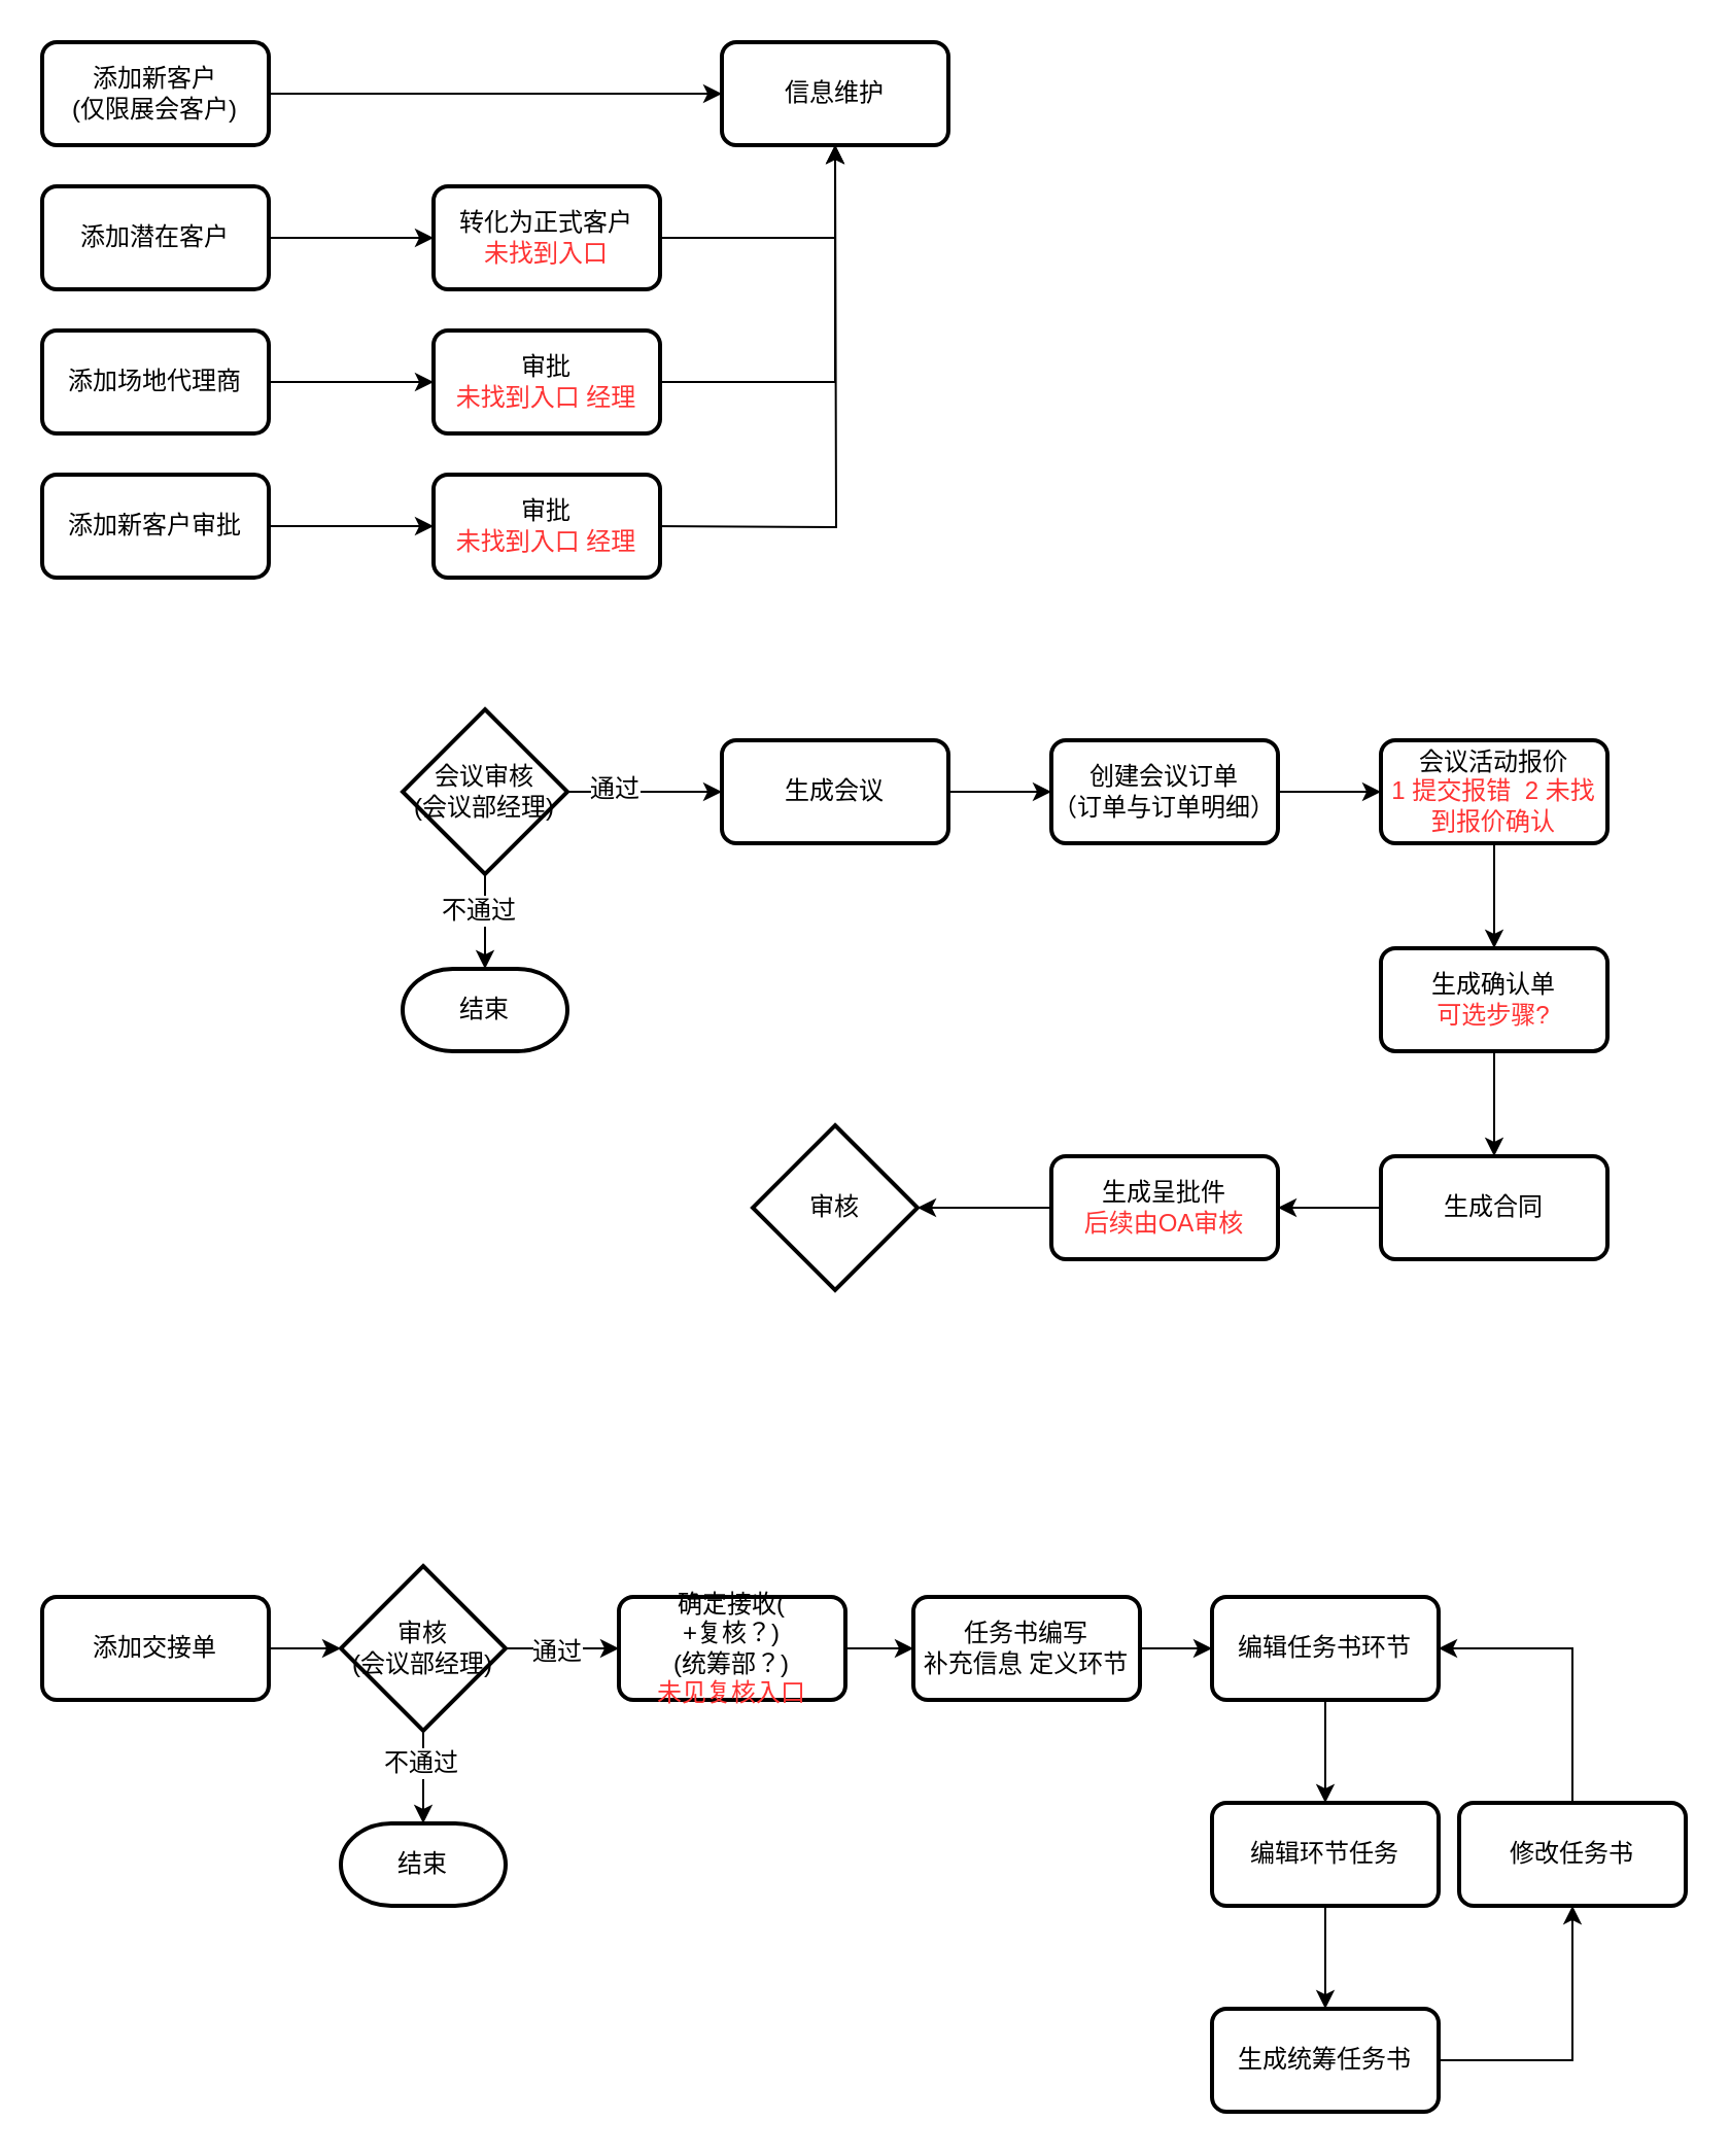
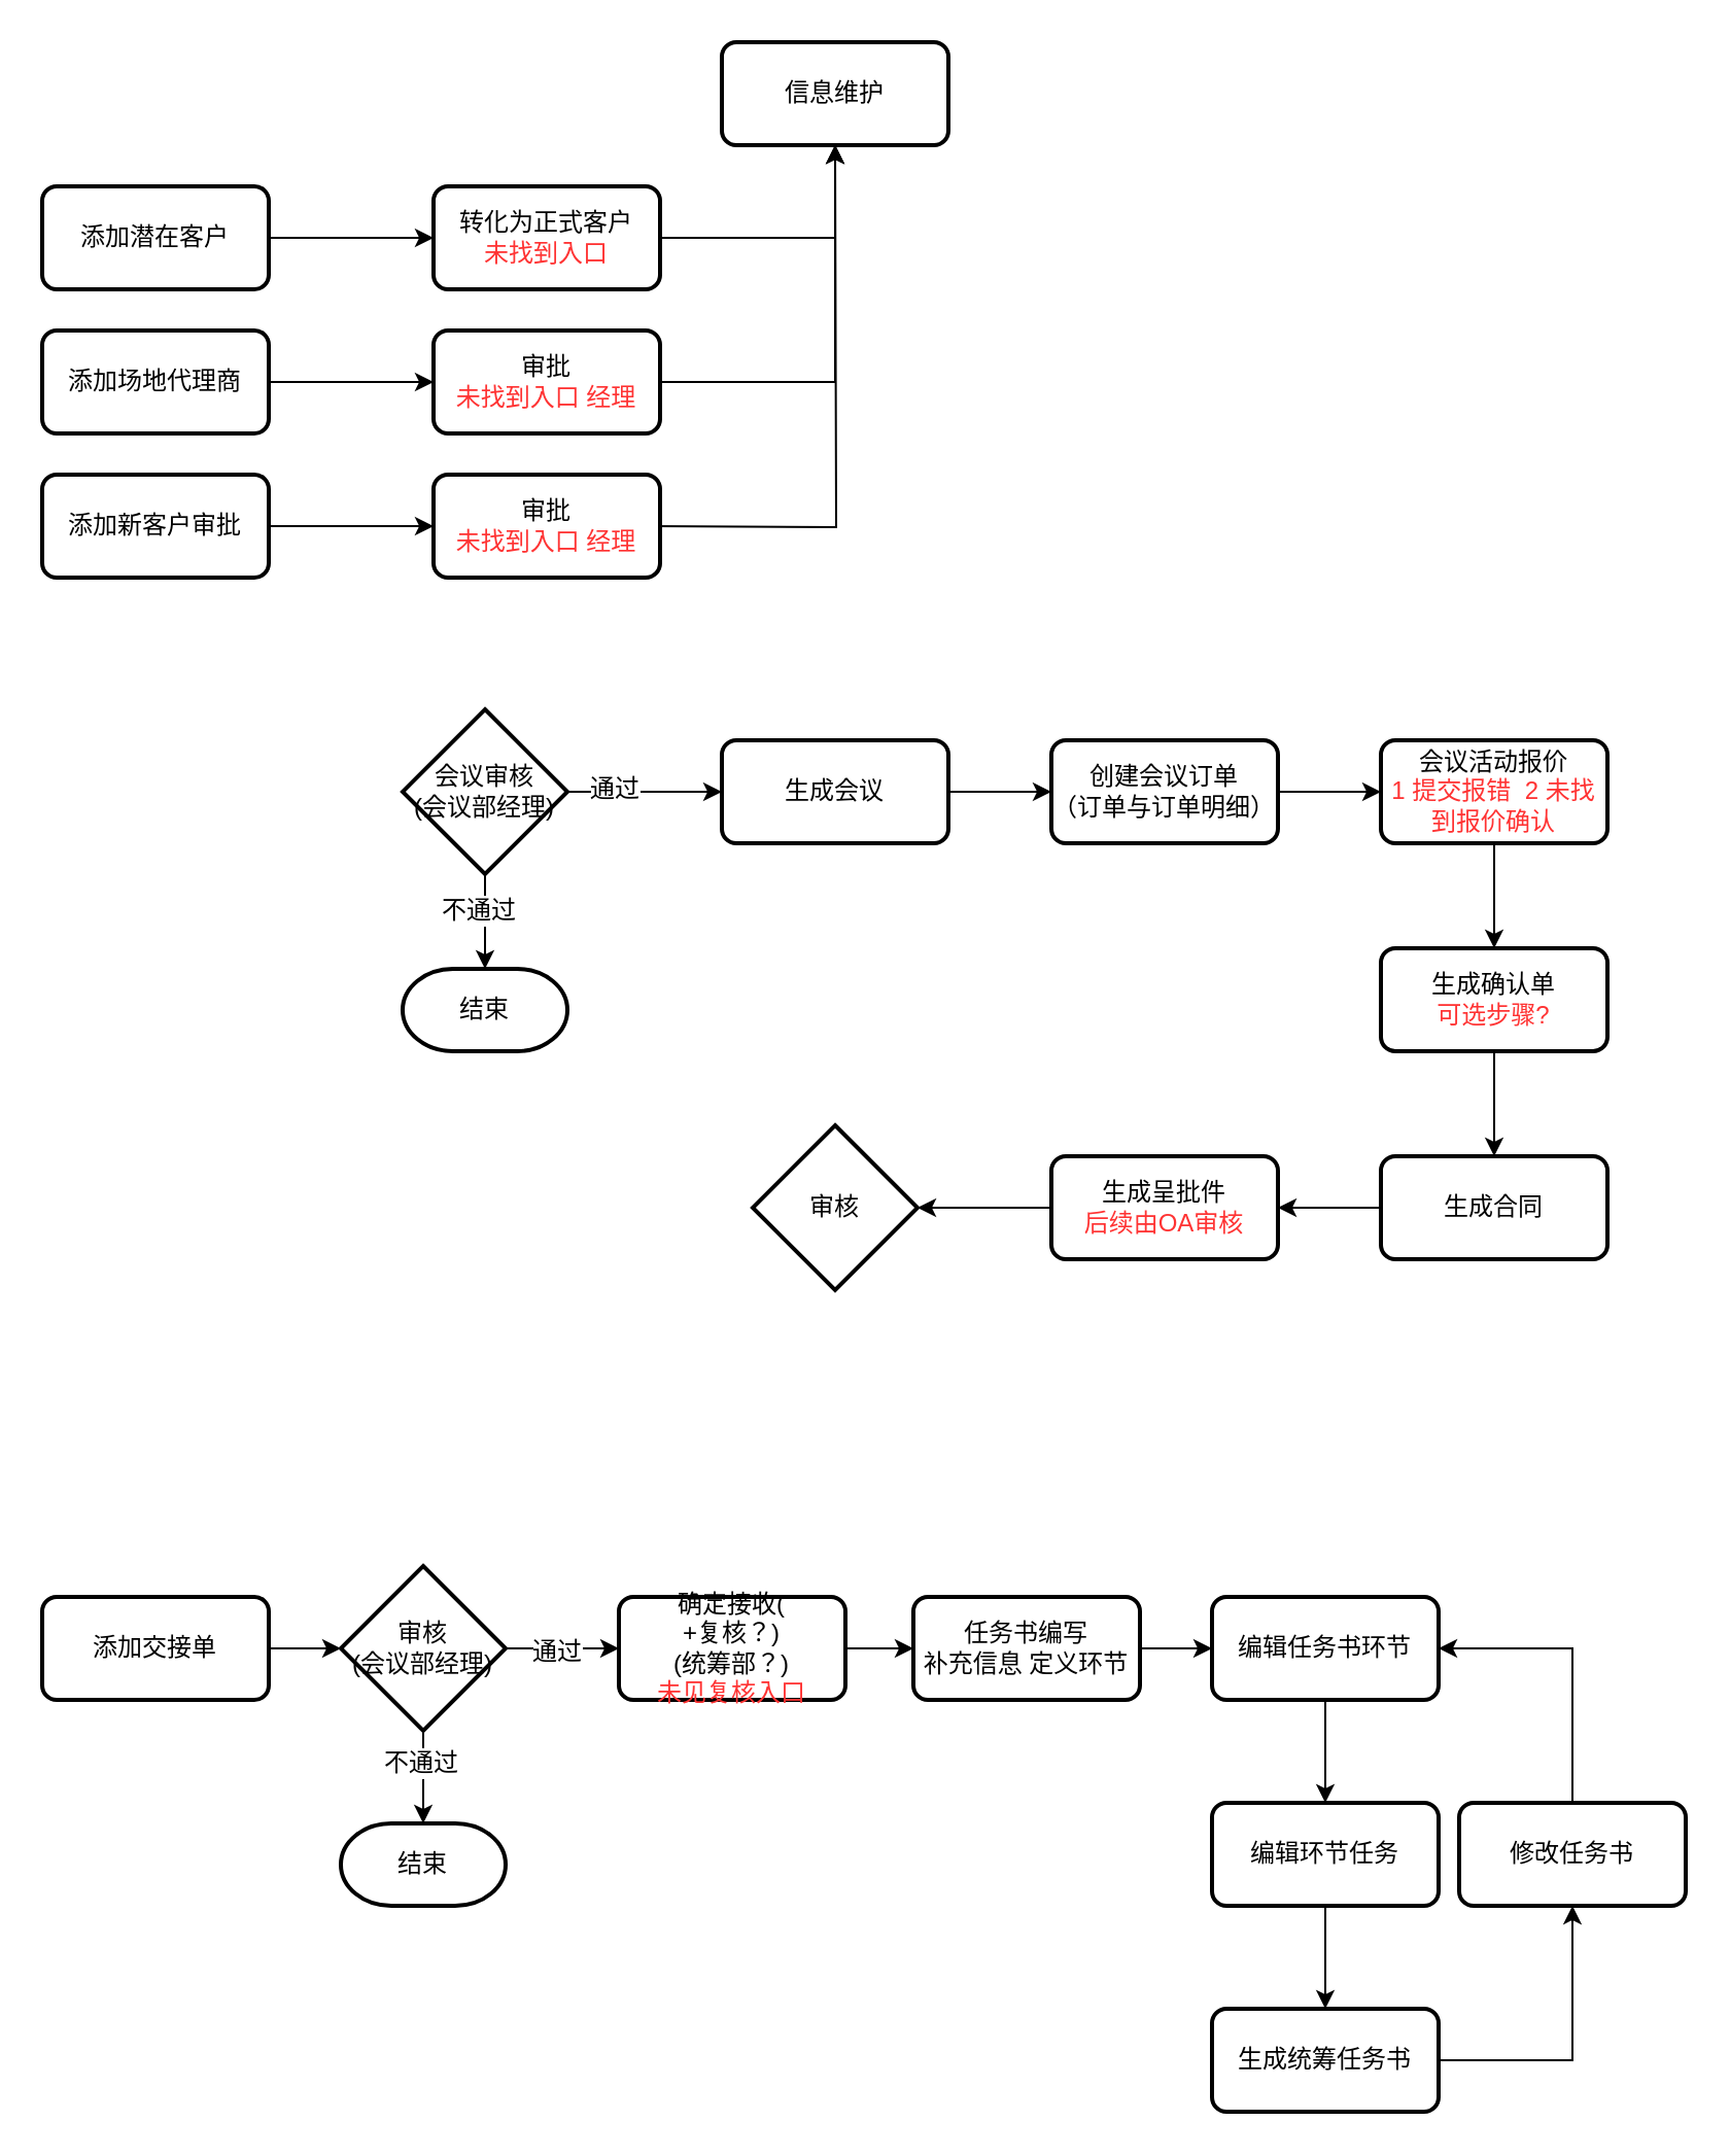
- <mxCell id="3" value="添加新客户&lt;br&gt;(仅限展会客户)" style="rounded=1;whiteSpace=wrap;html=1;absoluteArcSize=1;arcSize=14;strokeWidth=2;" vertex="1" parent="1"><mxGeometry x="20" y="20" width="110" height="50" as="geometry" /></mxCell>
- <mxCell id="2" value="" style="edgeStyle=orthogonalEdgeStyle;rounded=0;orthogonalLoop=1;jettySize=auto;html=1;" edge="1" parent="1" source="3" target="4"><mxGeometry relative="1" as="geometry" /></mxCell>
